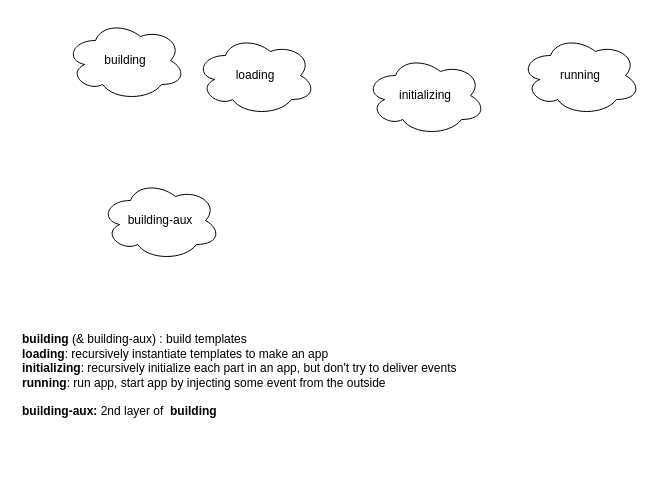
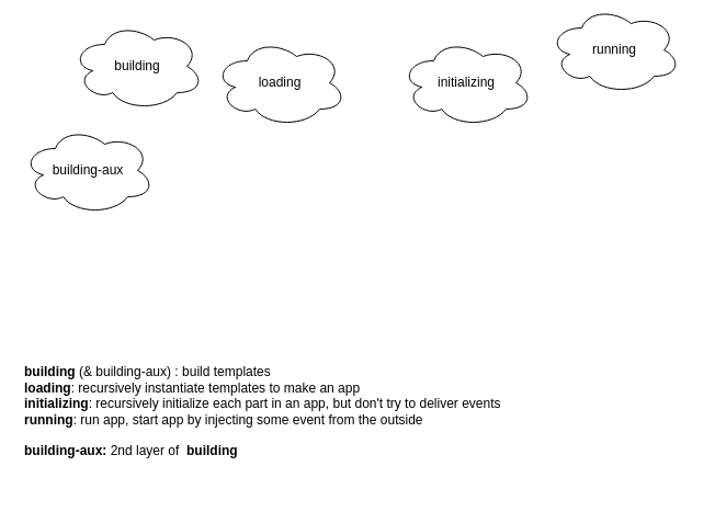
- <mxCell id="3" value="running" style="ellipse;shape=cloud;whiteSpace=wrap;html=1;align=center;" vertex="1" parent="1"><mxGeometry x="520" y="35" width="120" height="80" as="geometry" /></mxCell>
+ <mxCell id="3" value="running" style="ellipse;shape=cloud;whiteSpace=wrap;html=1;align=center;" vertex="1" parent="1"><mxGeometry x="500" y="5" width="120" height="80" as="geometry" /></mxCell>
- <mxCell id="4" value="initializing" style="ellipse;shape=cloud;whiteSpace=wrap;html=1;align=center;" vertex="1" parent="1"><mxGeometry x="365" y="55" width="120" height="80" as="geometry" /></mxCell>
+ <mxCell id="4" value="initializing" style="ellipse;shape=cloud;whiteSpace=wrap;html=1;align=center;" vertex="1" parent="1"><mxGeometry x="365" y="35" width="120" height="80" as="geometry" /></mxCell>
- <mxCell id="6" value="building-aux" style="ellipse;shape=cloud;whiteSpace=wrap;html=1;align=center;" vertex="1" parent="1"><mxGeometry x="100" y="180" width="120" height="80" as="geometry" /></mxCell>
+ <mxCell id="6" value="building-aux" style="ellipse;shape=cloud;whiteSpace=wrap;html=1;align=center;" vertex="1" parent="1"><mxGeometry x="20" y="115" width="120" height="80" as="geometry" /></mxCell>
